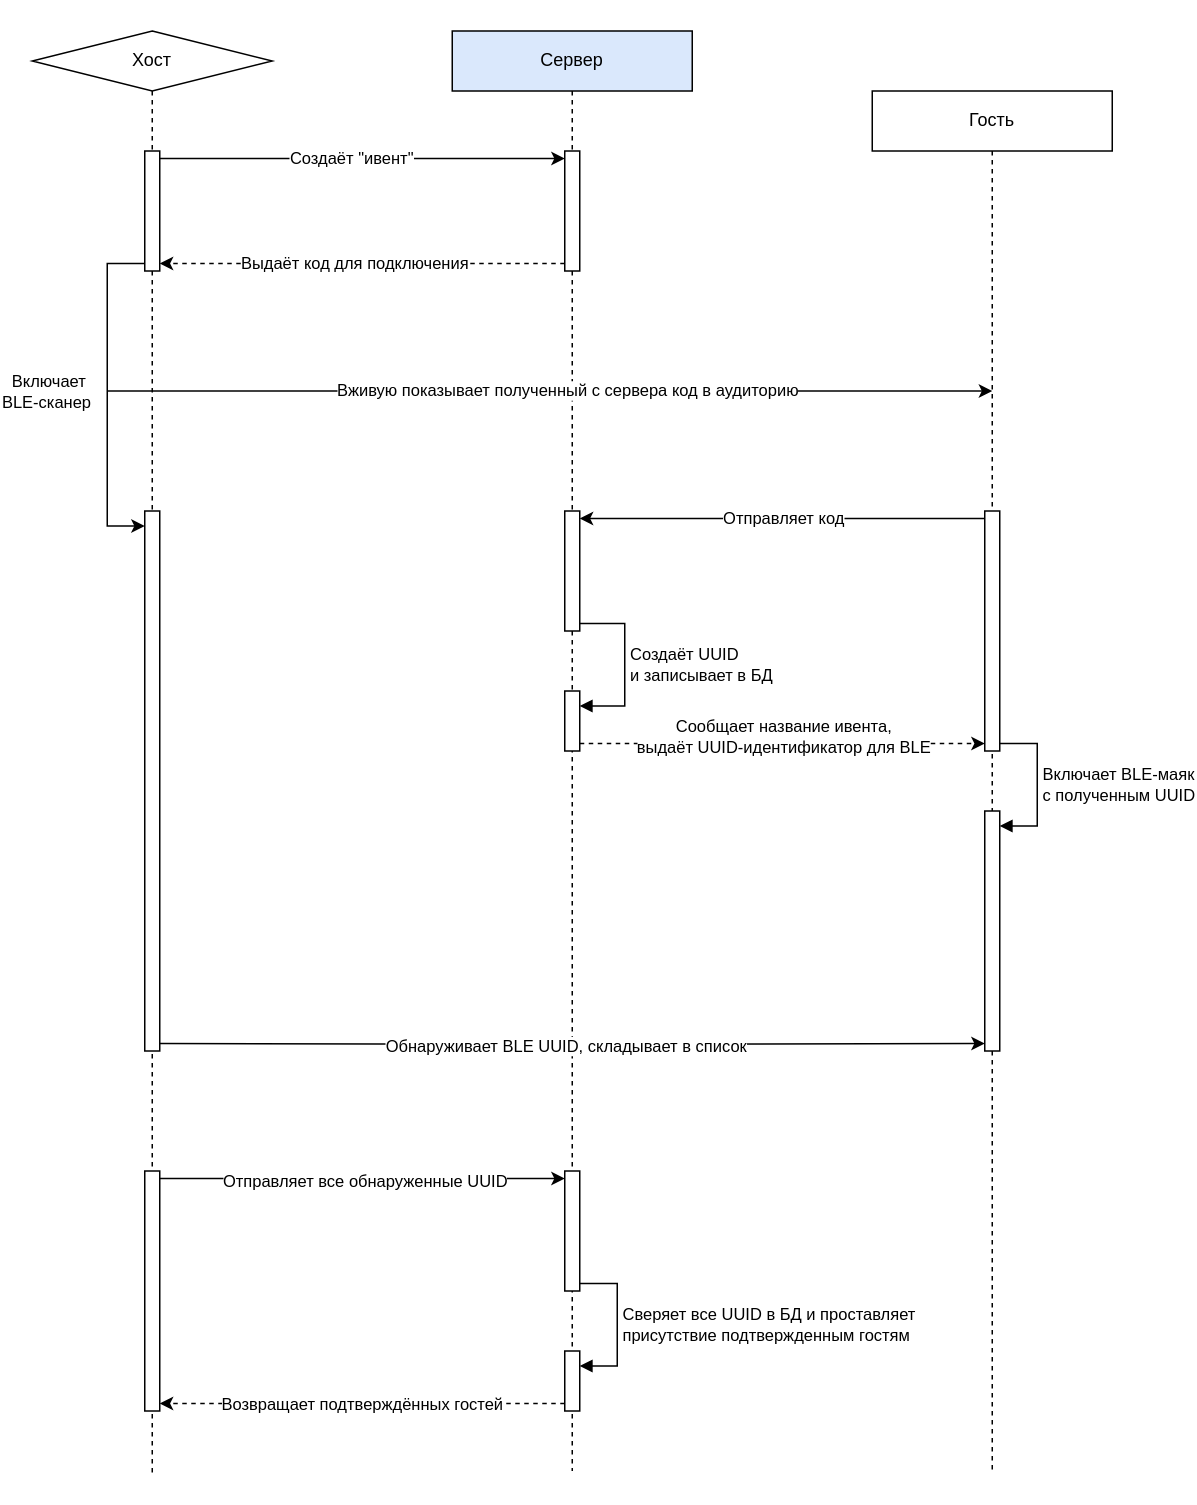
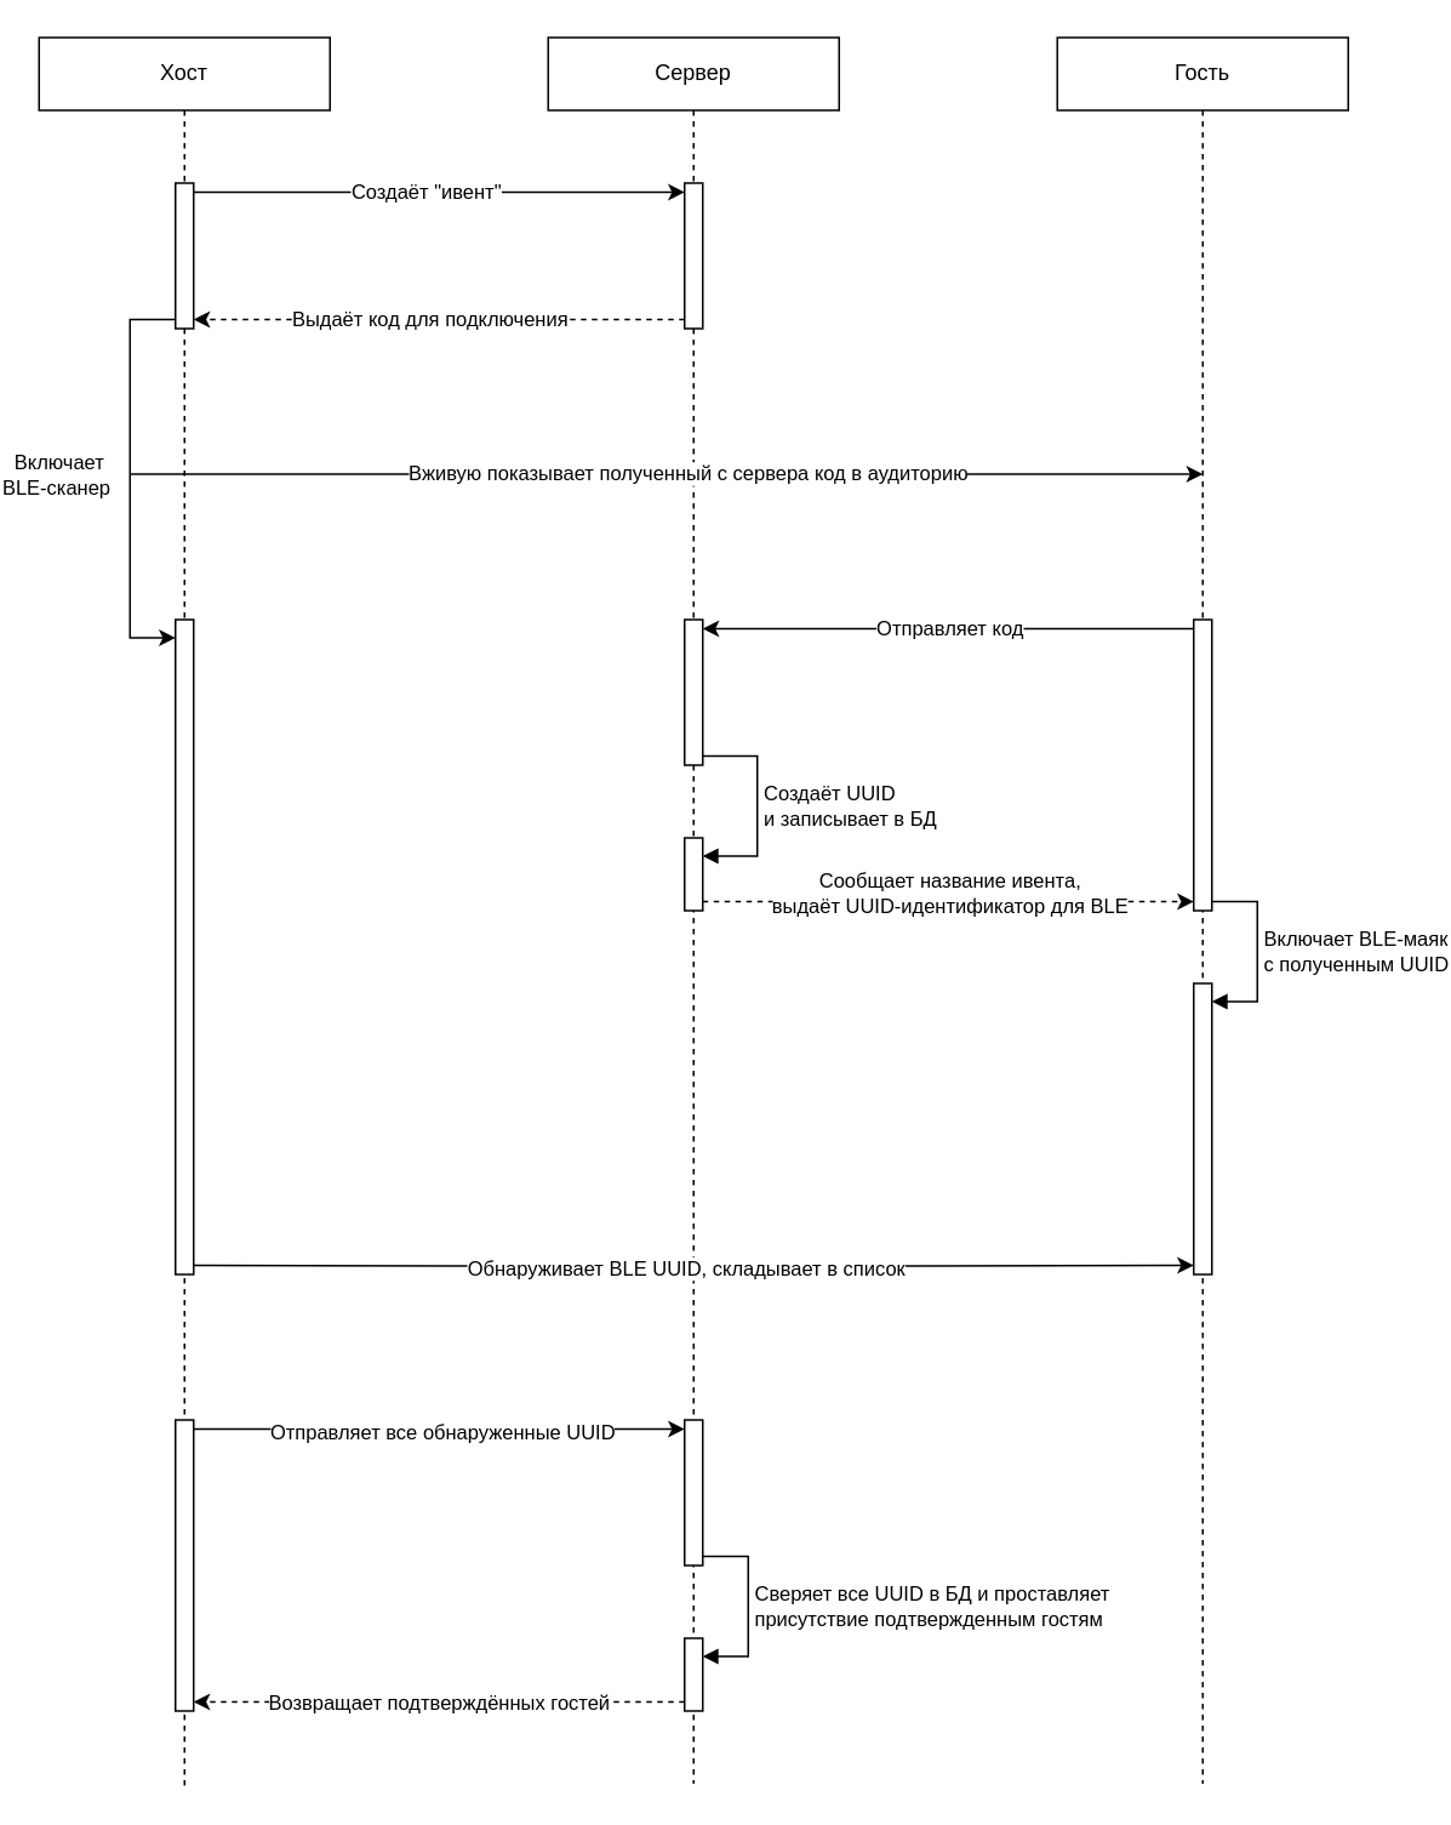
- <mxCell id="5" value="Хост" style="rhombus;html=1;whiteSpace=wrap;" parent="1" vertex="1"><mxGeometry x="20" y="20" width="160" height="40" as="geometry" /></mxCell>
+ <mxCell id="5" value="Хост" style="html=1;whiteSpace=wrap;" parent="1" vertex="1"><mxGeometry x="20" y="20" width="160" height="40" as="geometry" /></mxCell>
- <mxCell id="8" value="Сервер" style="html=1;whiteSpace=wrap;fillColor=#dae8fc;" parent="1" vertex="1"><mxGeometry x="300" y="20" width="160" height="40" as="geometry" /></mxCell>
+ <mxCell id="8" value="Сервер" style="html=1;whiteSpace=wrap;" parent="1" vertex="1"><mxGeometry x="300" y="20" width="160" height="40" as="geometry" /></mxCell>
- <mxCell id="6" value="Гость" style="html=1;whiteSpace=wrap;" parent="1" vertex="1"><mxGeometry x="580" y="60" width="160" height="40" as="geometry" /></mxCell>
+ <mxCell id="6" value="Гость" style="html=1;whiteSpace=wrap;" parent="1" vertex="1"><mxGeometry x="580" y="20" width="160" height="40" as="geometry" /></mxCell>
